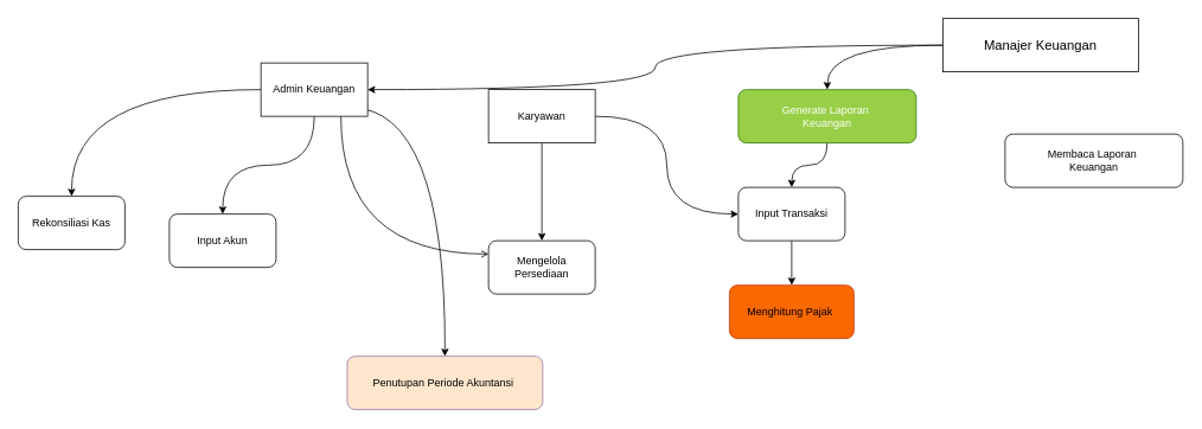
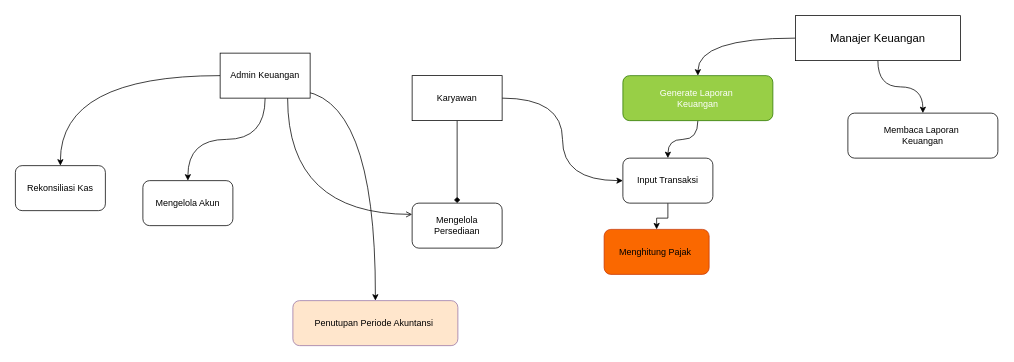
- <mxCell id="19" style="edgeStyle=orthogonalEdgeStyle;rounded=0;orthogonalLoop=1;jettySize=auto;html=1;curved=1;" edge="1" parent="1" source="21" target="9"><mxGeometry relative="1" as="geometry" /></mxCell>
+ <mxCell id="19" style="edgeStyle=orthogonalEdgeStyle;rounded=0;orthogonalLoop=1;jettySize=auto;html=1;entryX=0.5;entryY=0;entryDx=0;entryDy=0;curved=1;" edge="1" parent="1" source="21" target="22"><mxGeometry relative="1" as="geometry" /></mxCell>
- <mxCell id="11" style="edgeStyle=orthogonalEdgeStyle;rounded=0;orthogonalLoop=1;jettySize=auto;html=1;entryX=0.5;entryY=0;entryDx=0;entryDy=0;" edge="1" parent="1" source="13" target="10"><mxGeometry relative="1" as="geometry" /></mxCell>
+ <mxCell id="11" style="edgeStyle=orthogonalEdgeStyle;rounded=0;orthogonalLoop=1;jettySize=auto;html=1;entryX=0.5;entryY=0;entryDx=0;entryDy=0;endArrow=diamond;" edge="1" parent="1" source="13" target="10"><mxGeometry relative="1" as="geometry" /></mxCell>
- <mxCell id="2" value="Input Akun" style="rounded=1;whiteSpace=wrap;html=1;" vertex="1" parent="1"><mxGeometry x="190" y="240" width="120" height="60" as="geometry" /></mxCell>
+ <mxCell id="2" value="Mengelola Akun" style="rounded=1;whiteSpace=wrap;html=1;" vertex="1" parent="1"><mxGeometry x="190" y="240" width="120" height="60" as="geometry" /></mxCell>
- <mxCell id="18" value="Menghitung Pajak&amp;nbsp;" style="rounded=1;whiteSpace=wrap;html=1;fillColor=#fa6800;fontColor=#000000;strokeColor=#C73500;" vertex="1" parent="1"><mxGeometry x="820" y="320" width="140" height="60" as="geometry" /></mxCell>
+ <mxCell id="18" value="Menghitung Pajak&amp;nbsp;" style="rounded=1;whiteSpace=wrap;html=1;fillColor=#fa6800;fontColor=#000000;strokeColor=#C73500;" vertex="1" parent="1"><mxGeometry x="805" y="305" width="140" height="60" as="geometry" /></mxCell>
